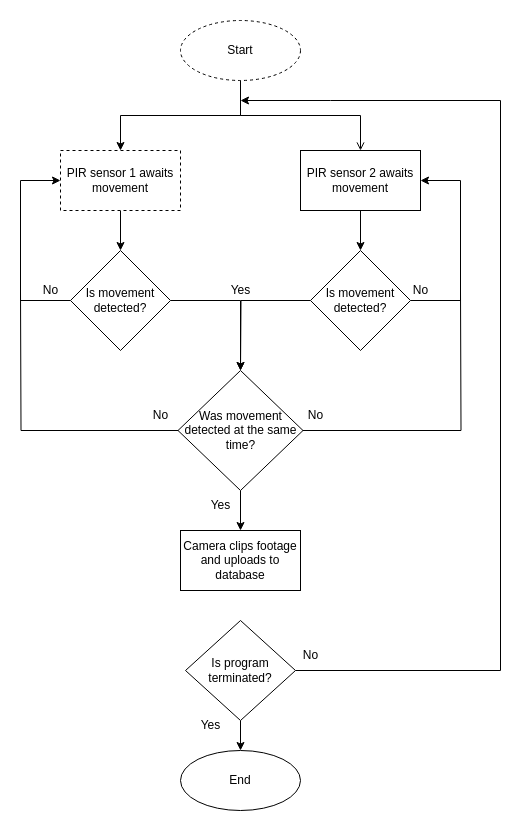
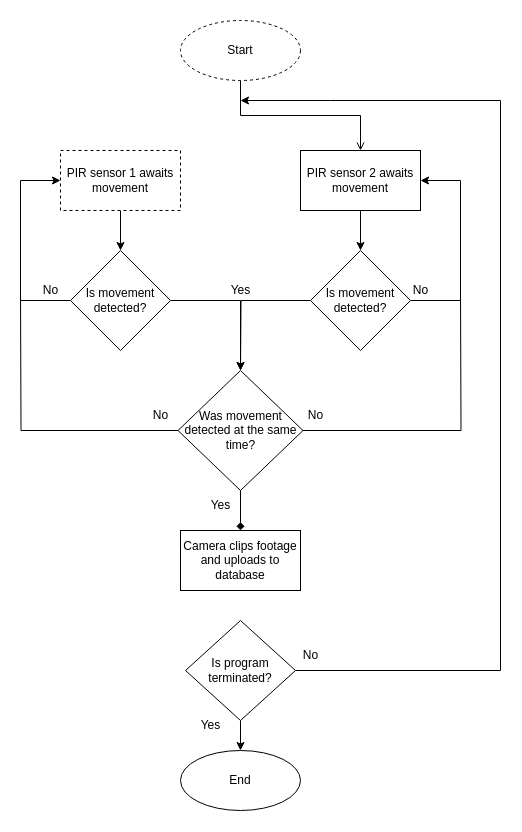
- <mxCell id="2" style="edgeStyle=orthogonalEdgeStyle;rounded=0;orthogonalLoop=1;jettySize=auto;html=1;entryX=0.5;entryY=0;entryDx=0;entryDy=0;" edge="1" parent="1" source="4" target="6"><mxGeometry relative="1" as="geometry" /></mxCell>
- <mxCell id="13" style="edgeStyle=orthogonalEdgeStyle;rounded=0;orthogonalLoop=1;jettySize=auto;html=1;entryX=0.5;entryY=0;entryDx=0;entryDy=0;" edge="1" parent="1" source="16" target="12"><mxGeometry relative="1" as="geometry" /></mxCell>
+ <mxCell id="13" style="edgeStyle=orthogonalEdgeStyle;rounded=0;orthogonalLoop=1;jettySize=auto;html=1;entryX=0.5;entryY=0;entryDx=0;entryDy=0;endArrow=diamond;" edge="1" parent="1" source="16" target="12"><mxGeometry relative="1" as="geometry" /></mxCell>
